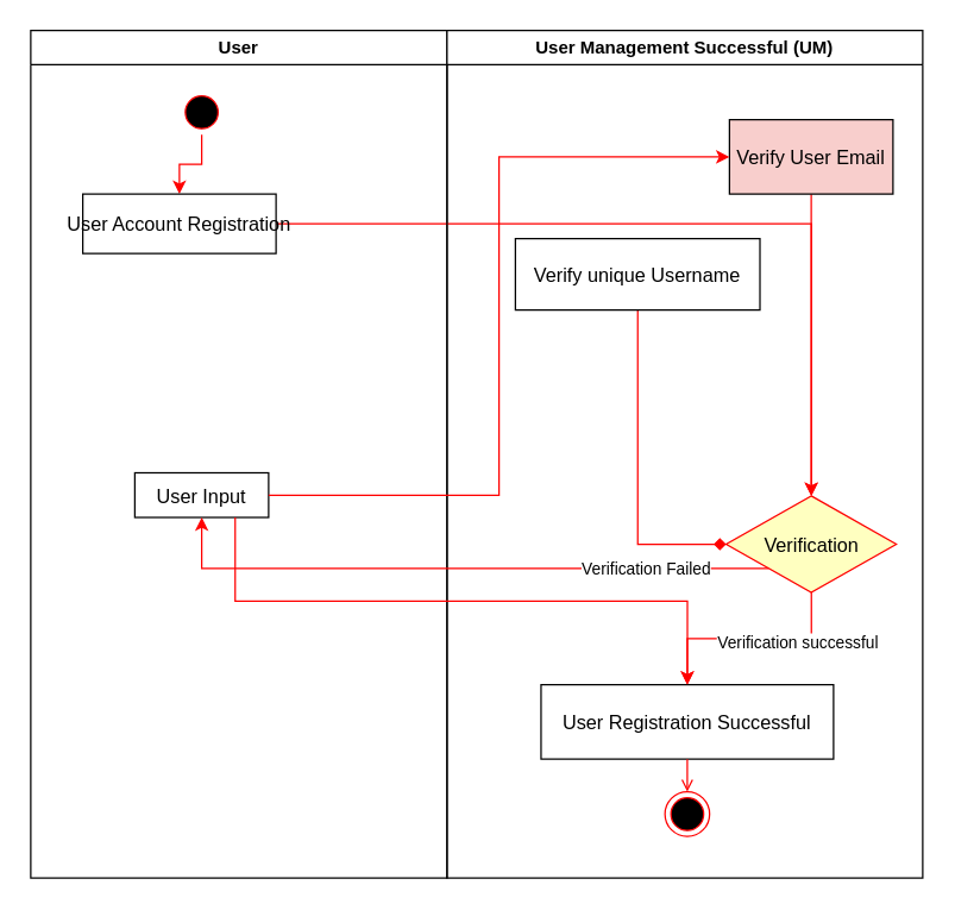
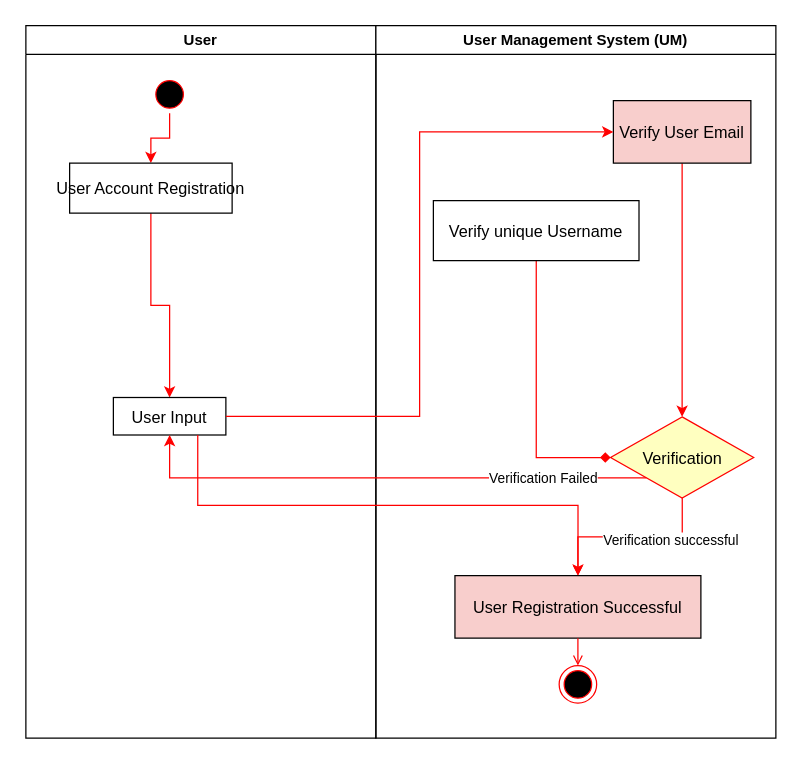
- <mxCell id="8" value="User Management Successful (UM)" style="swimlane;whiteSpace=wrap" parent="1" vertex="1"><mxGeometry x="300" y="20" width="320" height="570" as="geometry" /></mxCell>
+ <mxCell id="8" value="User Management System (UM)" style="swimlane;whiteSpace=wrap" parent="1" vertex="1"><mxGeometry x="300" y="20" width="320" height="570" as="geometry" /></mxCell>
- <mxCell id="5" style="edgeStyle=orthogonalEdgeStyle;rounded=0;orthogonalLoop=1;jettySize=auto;html=1;fontSize=13;strokeColor=#FF0000;" parent="2" source="6" target="15" edge="1"><mxGeometry relative="1" as="geometry" /></mxCell>
+ <mxCell id="5" style="edgeStyle=orthogonalEdgeStyle;rounded=0;orthogonalLoop=1;jettySize=auto;html=1;entryX=0.5;entryY=0;entryDx=0;entryDy=0;fontSize=13;strokeColor=#FF0000;" parent="2" source="6" target="7" edge="1"><mxGeometry relative="1" as="geometry" /></mxCell>
- <mxCell id="13" style="edgeStyle=orthogonalEdgeStyle;rounded=0;orthogonalLoop=1;jettySize=auto;html=1;entryX=0.5;entryY=0;entryDx=0;entryDy=0;fontSize=13;strokeColor=#FF0000;" parent="8" source="15" target="16" edge="1"><mxGeometry relative="1" as="geometry" /></mxCell>
+ <mxCell id="13" style="edgeStyle=orthogonalEdgeStyle;rounded=0;orthogonalLoop=1;jettySize=auto;html=1;entryX=0.5;entryY=0;entryDx=0;entryDy=0;fontSize=13;strokeColor=#FF0000;endArrow=open;" parent="8" source="15" target="16" edge="1"><mxGeometry relative="1" as="geometry" /></mxCell>
- <mxCell id="16" value="User Registration Successful" style="fontSize=13;" parent="8" vertex="1"><mxGeometry x="63.26" y="440" width="196.75" height="50" as="geometry" /></mxCell>
+ <mxCell id="16" value="User Registration Successful" style="fontSize=13;fillColor=#f8cecc;" parent="8" vertex="1"><mxGeometry x="63.26" y="440" width="196.75" height="50" as="geometry" /></mxCell>
